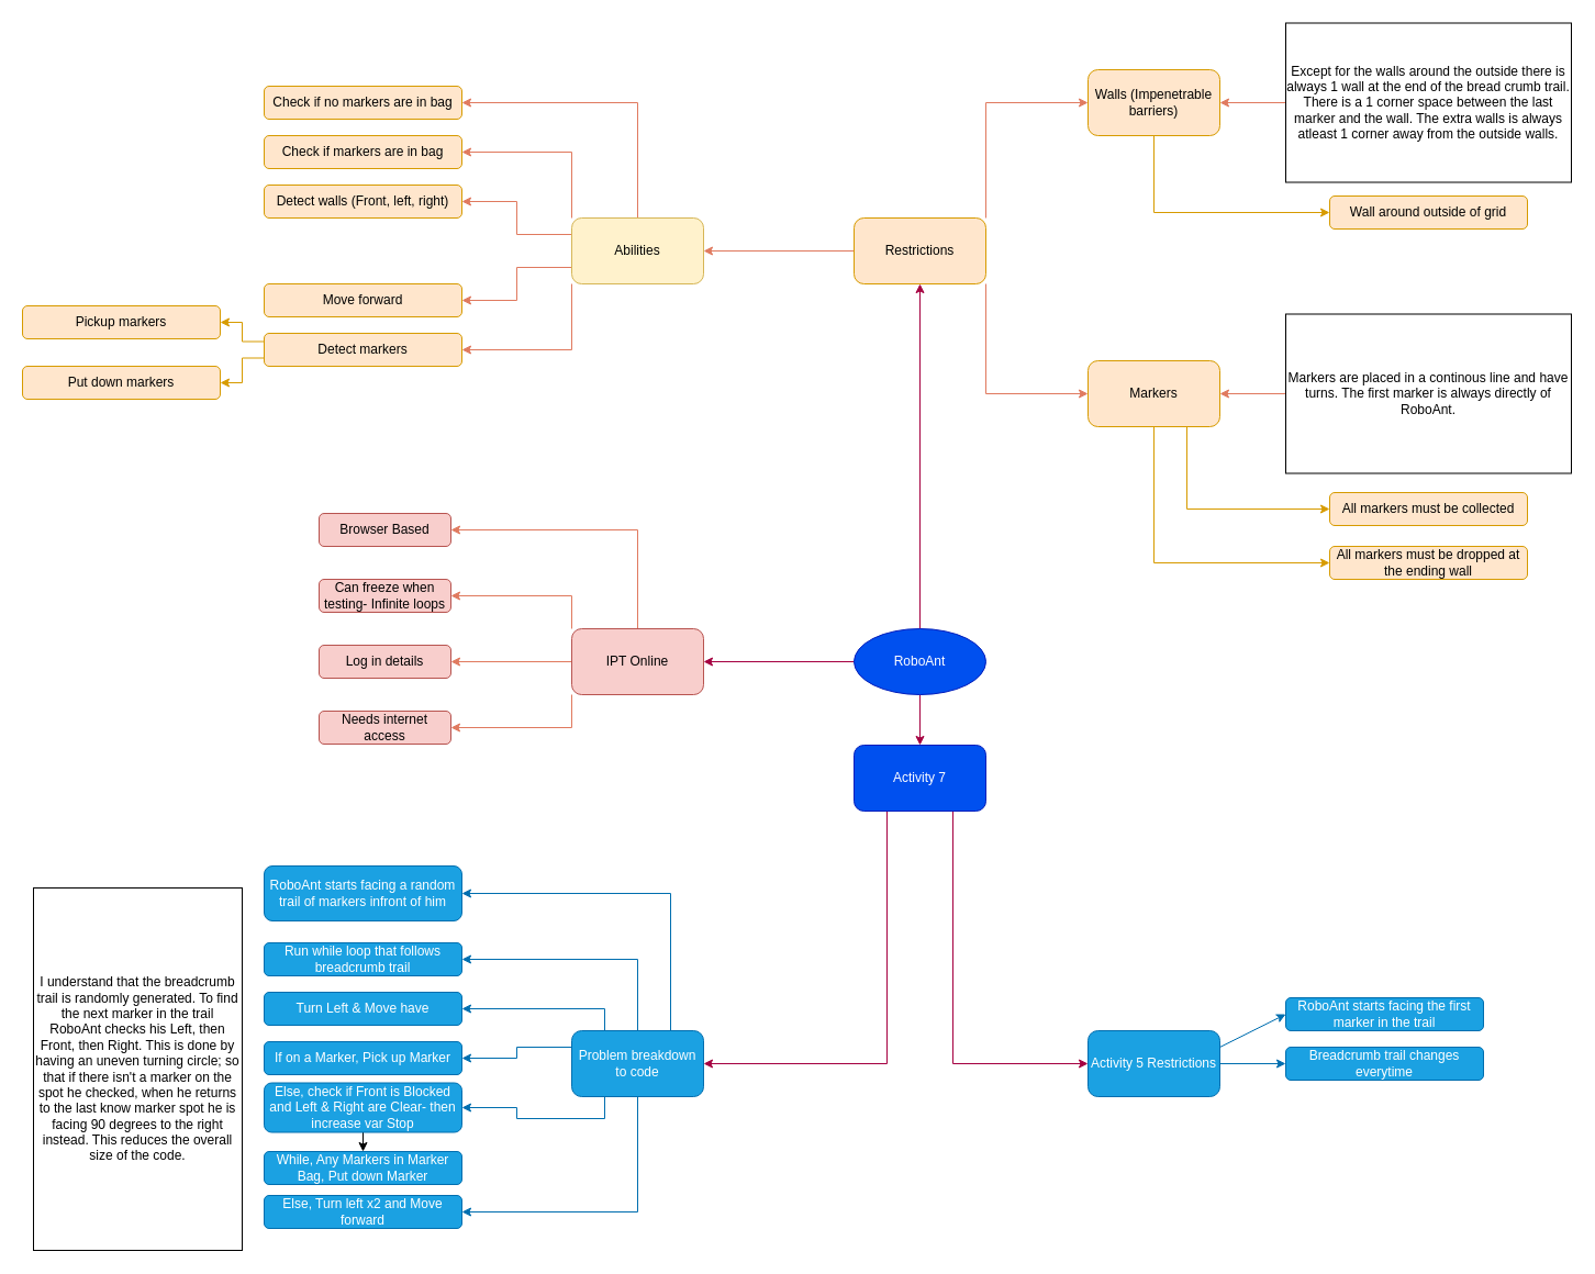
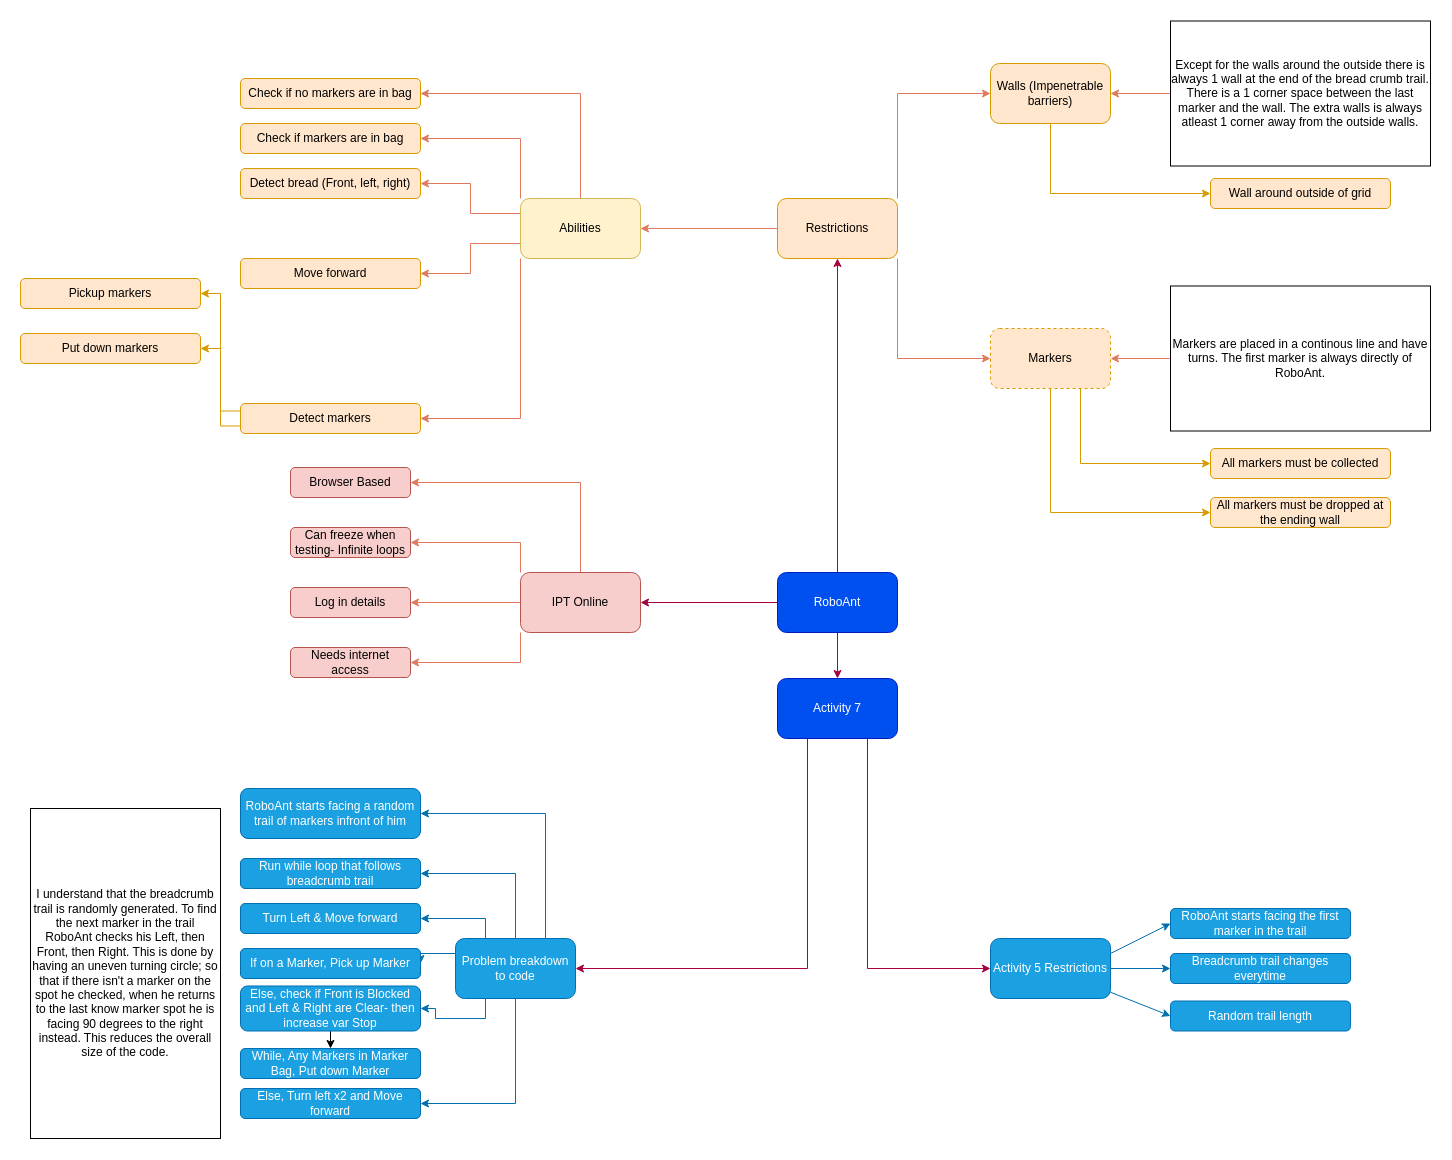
- <mxCell id="55" value="Detect walls (Front, left, right)" style="rounded=1;whiteSpace=wrap;html=1;strokeColor=#d79b00;fillColor=#ffe6cc;" parent="1" vertex="1"><mxGeometry x="240" y="168" width="180" height="30" as="geometry" /></mxCell>
+ <mxCell id="55" value="Detect bread (Front, left, right)" style="rounded=1;whiteSpace=wrap;html=1;strokeColor=#d79b00;fillColor=#ffe6cc;" parent="1" vertex="1"><mxGeometry x="240" y="168" width="180" height="30" as="geometry" /></mxCell>
- <mxCell id="52" value="Detect markers" style="rounded=1;whiteSpace=wrap;html=1;strokeColor=#d79b00;fillColor=#ffe6cc;" parent="1" vertex="1"><mxGeometry x="240" y="303" width="180" height="30" as="geometry" /></mxCell>
+ <mxCell id="52" value="Detect markers" style="rounded=1;whiteSpace=wrap;html=1;strokeColor=#d79b00;fillColor=#ffe6cc;" parent="1" vertex="1"><mxGeometry x="240" y="403" width="180" height="30" as="geometry" /></mxCell>
- <mxCell id="61" value="Markers" style="rounded=1;whiteSpace=wrap;html=1;strokeColor=#d79b00;fillColor=#ffe6cc;" parent="1" vertex="1"><mxGeometry x="990" y="328" width="120" height="60" as="geometry" /></mxCell>
+ <mxCell id="61" value="Markers" style="rounded=1;whiteSpace=wrap;html=1;strokeColor=#d79b00;fillColor=#ffe6cc;dashed=1;" parent="1" vertex="1"><mxGeometry x="990" y="328" width="120" height="60" as="geometry" /></mxCell>
- <mxCell id="5" value="RoboAnt" style="ellipse;whiteSpace=wrap;html=1;strokeColor=#001DBC;fontColor=#ffffff;fillColor=#0050ef;gradientColor=none;" parent="1" vertex="1"><mxGeometry x="777" y="572" width="120" height="60" as="geometry" /></mxCell>
+ <mxCell id="5" value="RoboAnt" style="rounded=1;whiteSpace=wrap;html=1;strokeColor=#001DBC;fontColor=#ffffff;fillColor=#0050ef;gradientColor=none;" parent="1" vertex="1"><mxGeometry x="777" y="572" width="120" height="60" as="geometry" /></mxCell>
- <mxCell id="30" value="Turn Left &amp;amp; Move have" style="rounded=1;whiteSpace=wrap;html=1;strokeColor=#006EAF;fillColor=#1ba1e2;fontColor=#ffffff;" parent="1" vertex="1"><mxGeometry x="240" y="903" width="180" height="30" as="geometry" /></mxCell>
+ <mxCell id="30" value="Turn Left &amp;amp; Move forward" style="rounded=1;whiteSpace=wrap;html=1;strokeColor=#006EAF;fillColor=#1ba1e2;fontColor=#ffffff;" parent="1" vertex="1"><mxGeometry x="240" y="903" width="180" height="30" as="geometry" /></mxCell>
- <mxCell id="24" value="Problem breakdown to code" style="rounded=1;whiteSpace=wrap;html=1;strokeColor=#006EAF;fontColor=#ffffff;fillColor=#1ba1e2;" parent="1" vertex="1"><mxGeometry x="520" y="938" width="120" height="60" as="geometry" /></mxCell>
+ <mxCell id="24" value="Problem breakdown to code" style="rounded=1;whiteSpace=wrap;html=1;strokeColor=#006EAF;fontColor=#ffffff;fillColor=#1ba1e2;" parent="1" vertex="1"><mxGeometry x="455" y="938" width="120" height="60" as="geometry" /></mxCell>
+ <mxCell id="34" style="edgeStyle=none;rounded=0;orthogonalLoop=1;jettySize=auto;html=1;entryX=0;entryY=0.5;entryDx=0;entryDy=0;strokeColor=#006EAF;fontColor=#393C56;fillColor=#1ba1e2;" parent="1" source="35" target="38" edge="1"><mxGeometry relative="1" as="geometry" /></mxCell>
+ <mxCell id="38" value="Random trail length" style="rounded=1;whiteSpace=wrap;html=1;strokeColor=#006EAF;fillColor=#1ba1e2;fontColor=#ffffff;" parent="1" vertex="1"><mxGeometry x="1170" y="1000.5" width="180" height="30" as="geometry" /></mxCell>
